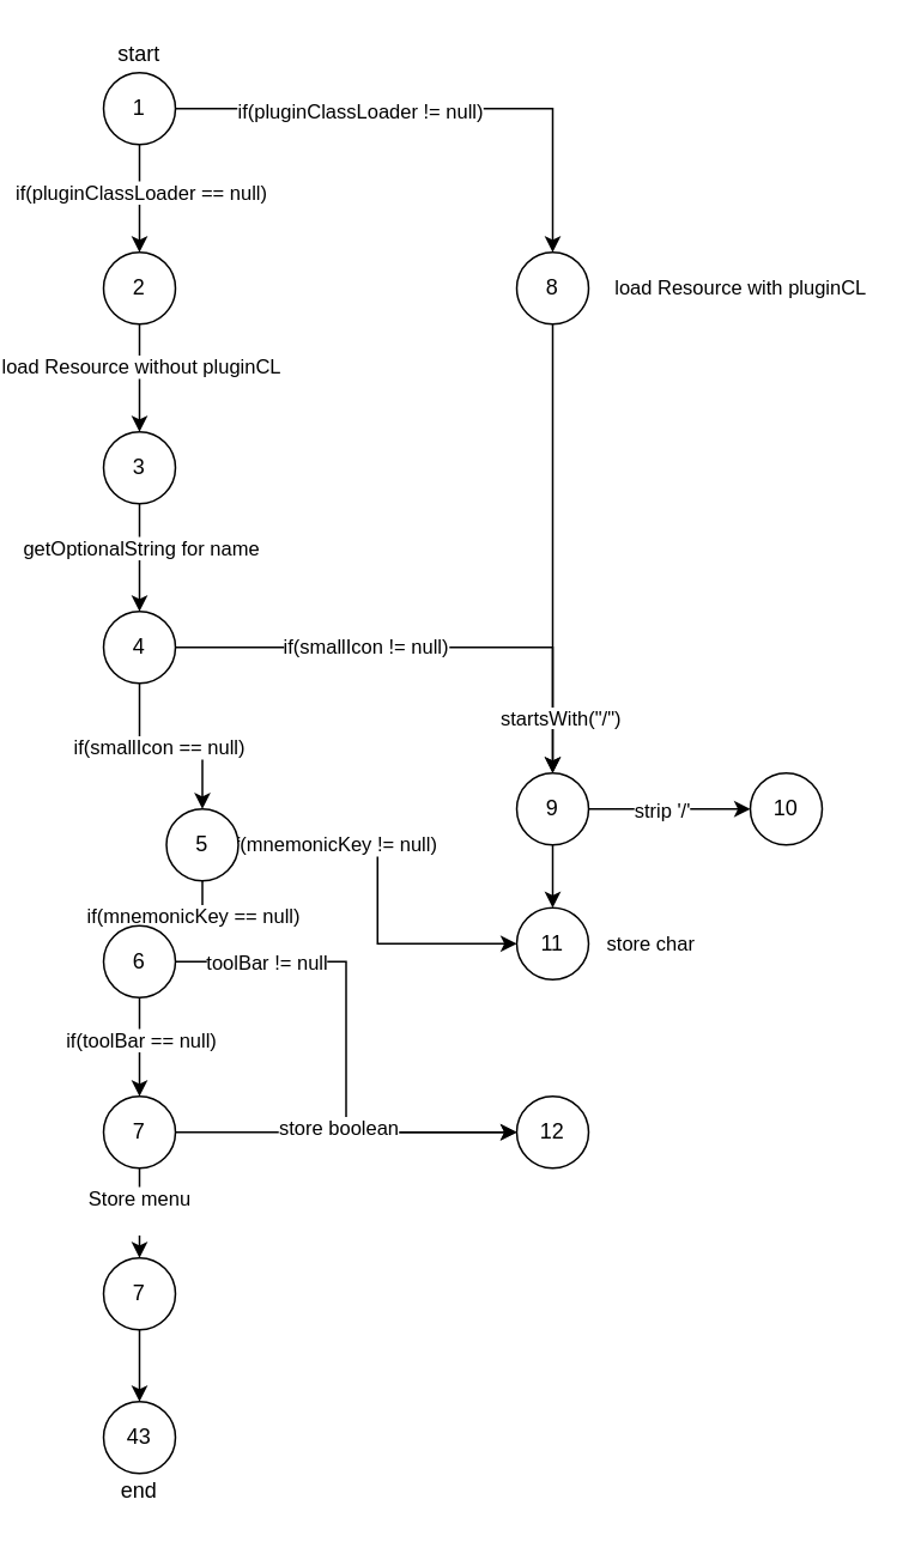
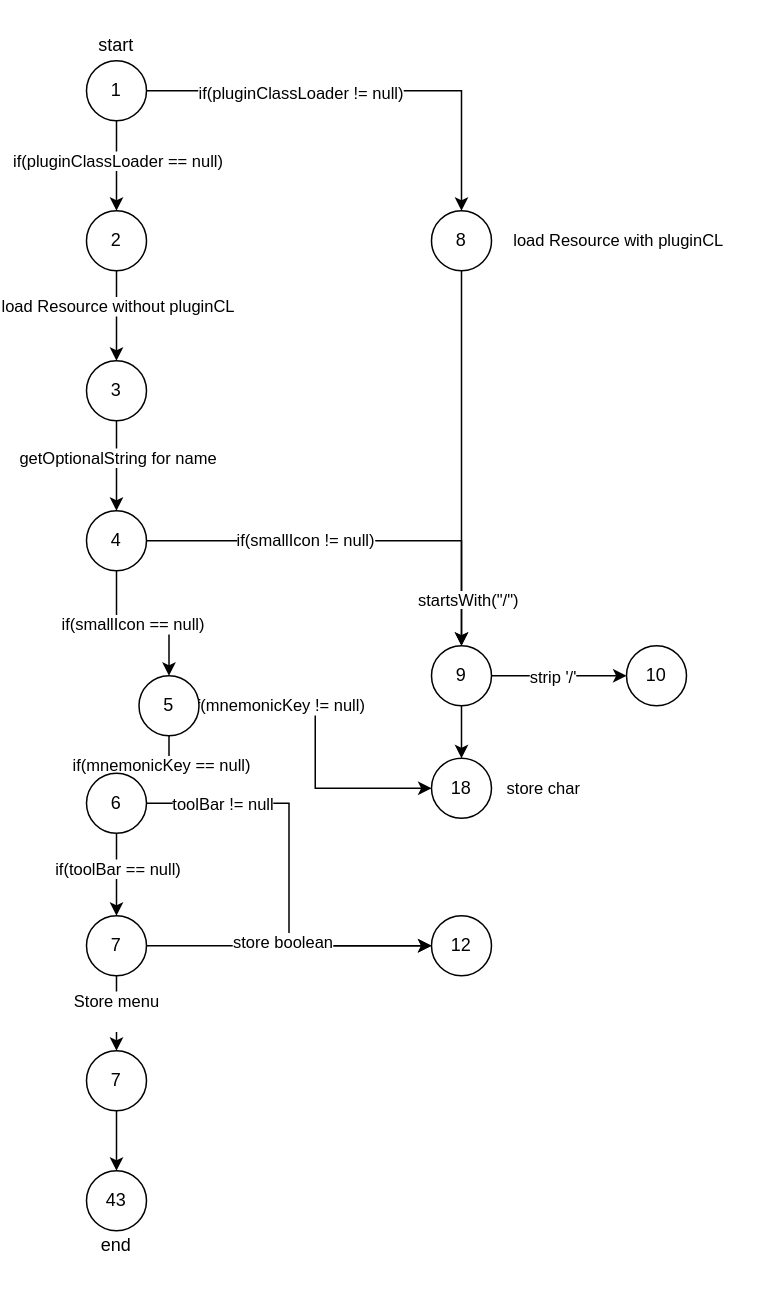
- <mxCell id="43" value="11" style="ellipse;whiteSpace=wrap;html=1;aspect=fixed;" vertex="1" parent="1"><mxGeometry x="255" y="505" width="40" height="40" as="geometry" /></mxCell>
+ <mxCell id="43" value="18" style="ellipse;whiteSpace=wrap;html=1;aspect=fixed;" vertex="1" parent="1"><mxGeometry x="255" y="505" width="40" height="40" as="geometry" /></mxCell>
